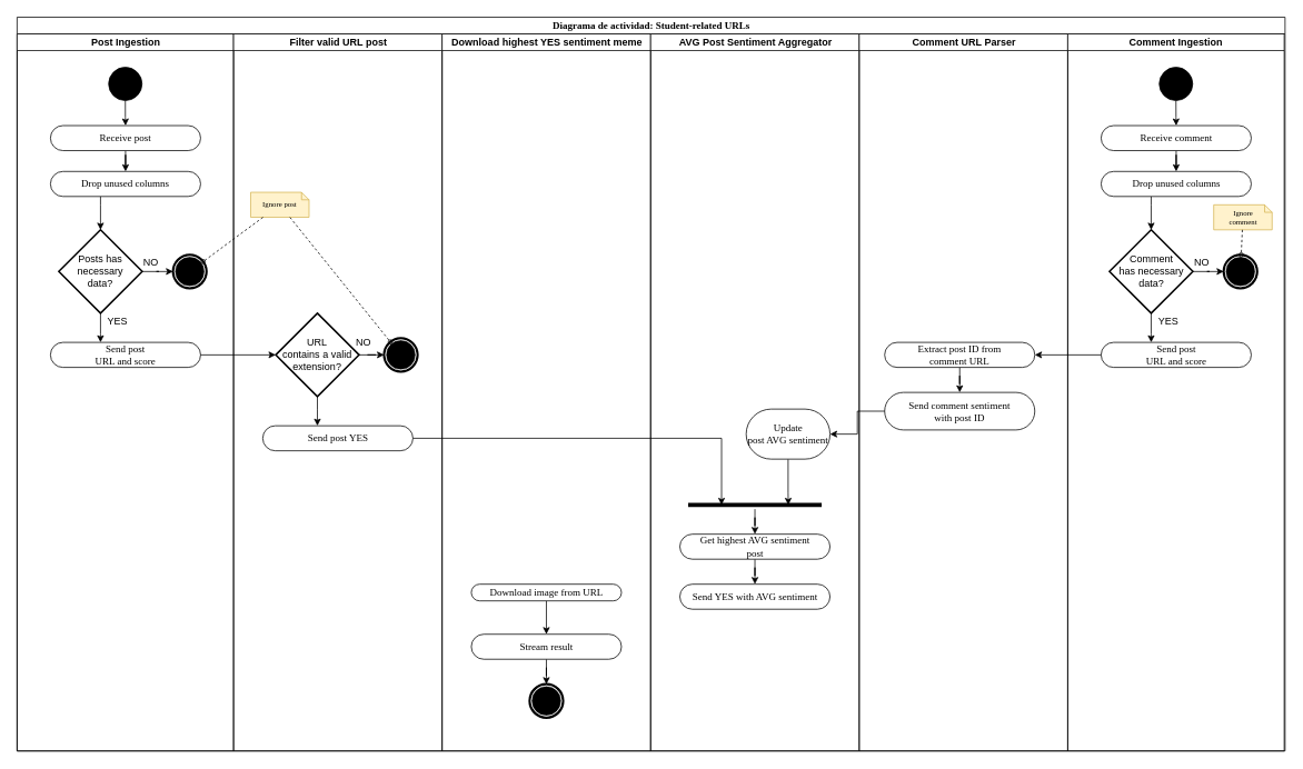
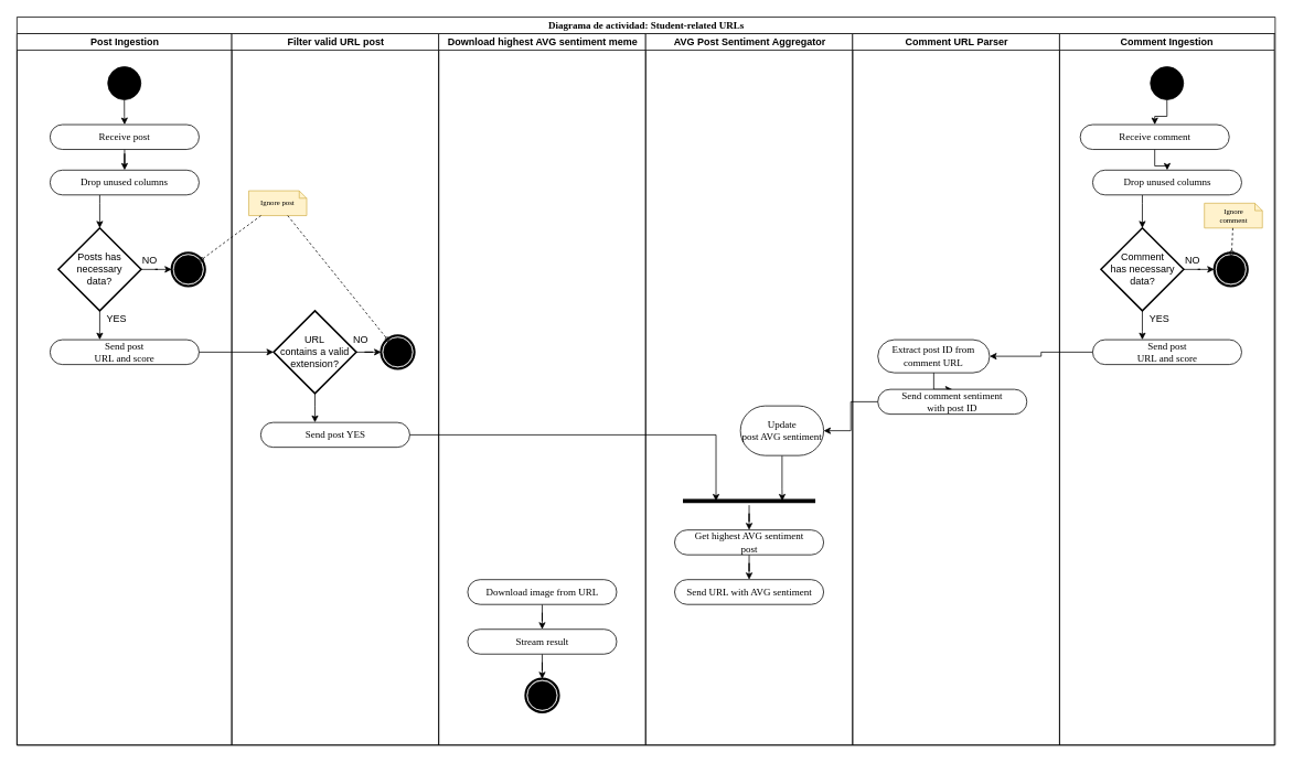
- <mxCell id="26" value="Download highest YES sentiment meme" style="swimlane;html=1;startSize=20;" parent="2" vertex="1"><mxGeometry x="509.5" y="20" width="250" height="860" as="geometry" /></mxCell>
+ <mxCell id="26" value="Download highest AVG sentiment meme" style="swimlane;html=1;startSize=20;" parent="2" vertex="1"><mxGeometry x="509.5" y="20" width="250" height="860" as="geometry" /></mxCell>
- <mxCell id="49" value="Receive comment" style="rounded=1;whiteSpace=wrap;html=1;shadow=0;comic=0;labelBackgroundColor=none;strokeWidth=1;fontFamily=Verdana;fontSize=12;align=center;arcSize=50;" parent="47" vertex="1"><mxGeometry x="40" y="110" width="180" height="30" as="geometry" /></mxCell>
+ <mxCell id="49" value="Receive comment" style="rounded=1;whiteSpace=wrap;html=1;shadow=0;comic=0;labelBackgroundColor=none;strokeWidth=1;fontFamily=Verdana;fontSize=12;align=center;arcSize=50;" parent="47" vertex="1"><mxGeometry x="25" y="110" width="180" height="30" as="geometry" /></mxCell>
- <mxCell id="42" value="Extract post ID from&lt;br&gt;comment URL" style="rounded=1;whiteSpace=wrap;html=1;shadow=0;comic=0;labelBackgroundColor=none;strokeWidth=1;fontFamily=Verdana;fontSize=12;align=center;arcSize=50;" parent="40" vertex="1"><mxGeometry x="30.5" y="370" width="180" height="30" as="geometry" /></mxCell>
+ <mxCell id="42" value="Extract post ID from&lt;br&gt;comment URL" style="rounded=1;whiteSpace=wrap;html=1;shadow=0;comic=0;labelBackgroundColor=none;strokeWidth=1;fontFamily=Verdana;fontSize=12;align=center;arcSize=50;" parent="40" vertex="1"><mxGeometry x="30.5" y="370" width="135" height="40" as="geometry" /></mxCell>
- <mxCell id="43" value="Send comment sentiment&lt;br&gt;with post ID" style="rounded=1;whiteSpace=wrap;html=1;shadow=0;comic=0;labelBackgroundColor=none;strokeWidth=1;fontFamily=Verdana;fontSize=12;align=center;arcSize=50;" parent="40" vertex="1"><mxGeometry x="30.5" y="430" width="180" height="45" as="geometry" /></mxCell>
+ <mxCell id="43" value="Send comment sentiment&lt;br&gt;with post ID" style="rounded=1;whiteSpace=wrap;html=1;shadow=0;comic=0;labelBackgroundColor=none;strokeWidth=1;fontFamily=Verdana;fontSize=12;align=center;arcSize=50;" parent="40" vertex="1"><mxGeometry x="30.5" y="430" width="180" height="30" as="geometry" /></mxCell>
- <mxCell id="29" value="Download image from URL" style="rounded=1;whiteSpace=wrap;html=1;shadow=0;comic=0;labelBackgroundColor=none;strokeWidth=1;fontFamily=Verdana;fontSize=12;align=center;arcSize=50;" vertex="1" parent="26"><mxGeometry x="35" y="660" width="180" height="20" as="geometry" /></mxCell>
+ <mxCell id="29" value="Download image from URL" style="rounded=1;whiteSpace=wrap;html=1;shadow=0;comic=0;labelBackgroundColor=none;strokeWidth=1;fontFamily=Verdana;fontSize=12;align=center;arcSize=50;" vertex="1" parent="26"><mxGeometry x="35" y="660" width="180" height="30" as="geometry" /></mxCell>
- <mxCell id="39" value="Send YES with AVG sentiment" style="rounded=1;whiteSpace=wrap;html=1;shadow=0;comic=0;labelBackgroundColor=none;strokeWidth=1;fontFamily=Verdana;fontSize=12;align=center;arcSize=50;" vertex="1" parent="32"><mxGeometry x="35" y="660" width="180" height="30" as="geometry" /></mxCell>
+ <mxCell id="39" value="Send URL with AVG sentiment" style="rounded=1;whiteSpace=wrap;html=1;shadow=0;comic=0;labelBackgroundColor=none;strokeWidth=1;fontFamily=Verdana;fontSize=12;align=center;arcSize=50;" vertex="1" parent="32"><mxGeometry x="35" y="660" width="180" height="30" as="geometry" /></mxCell>
